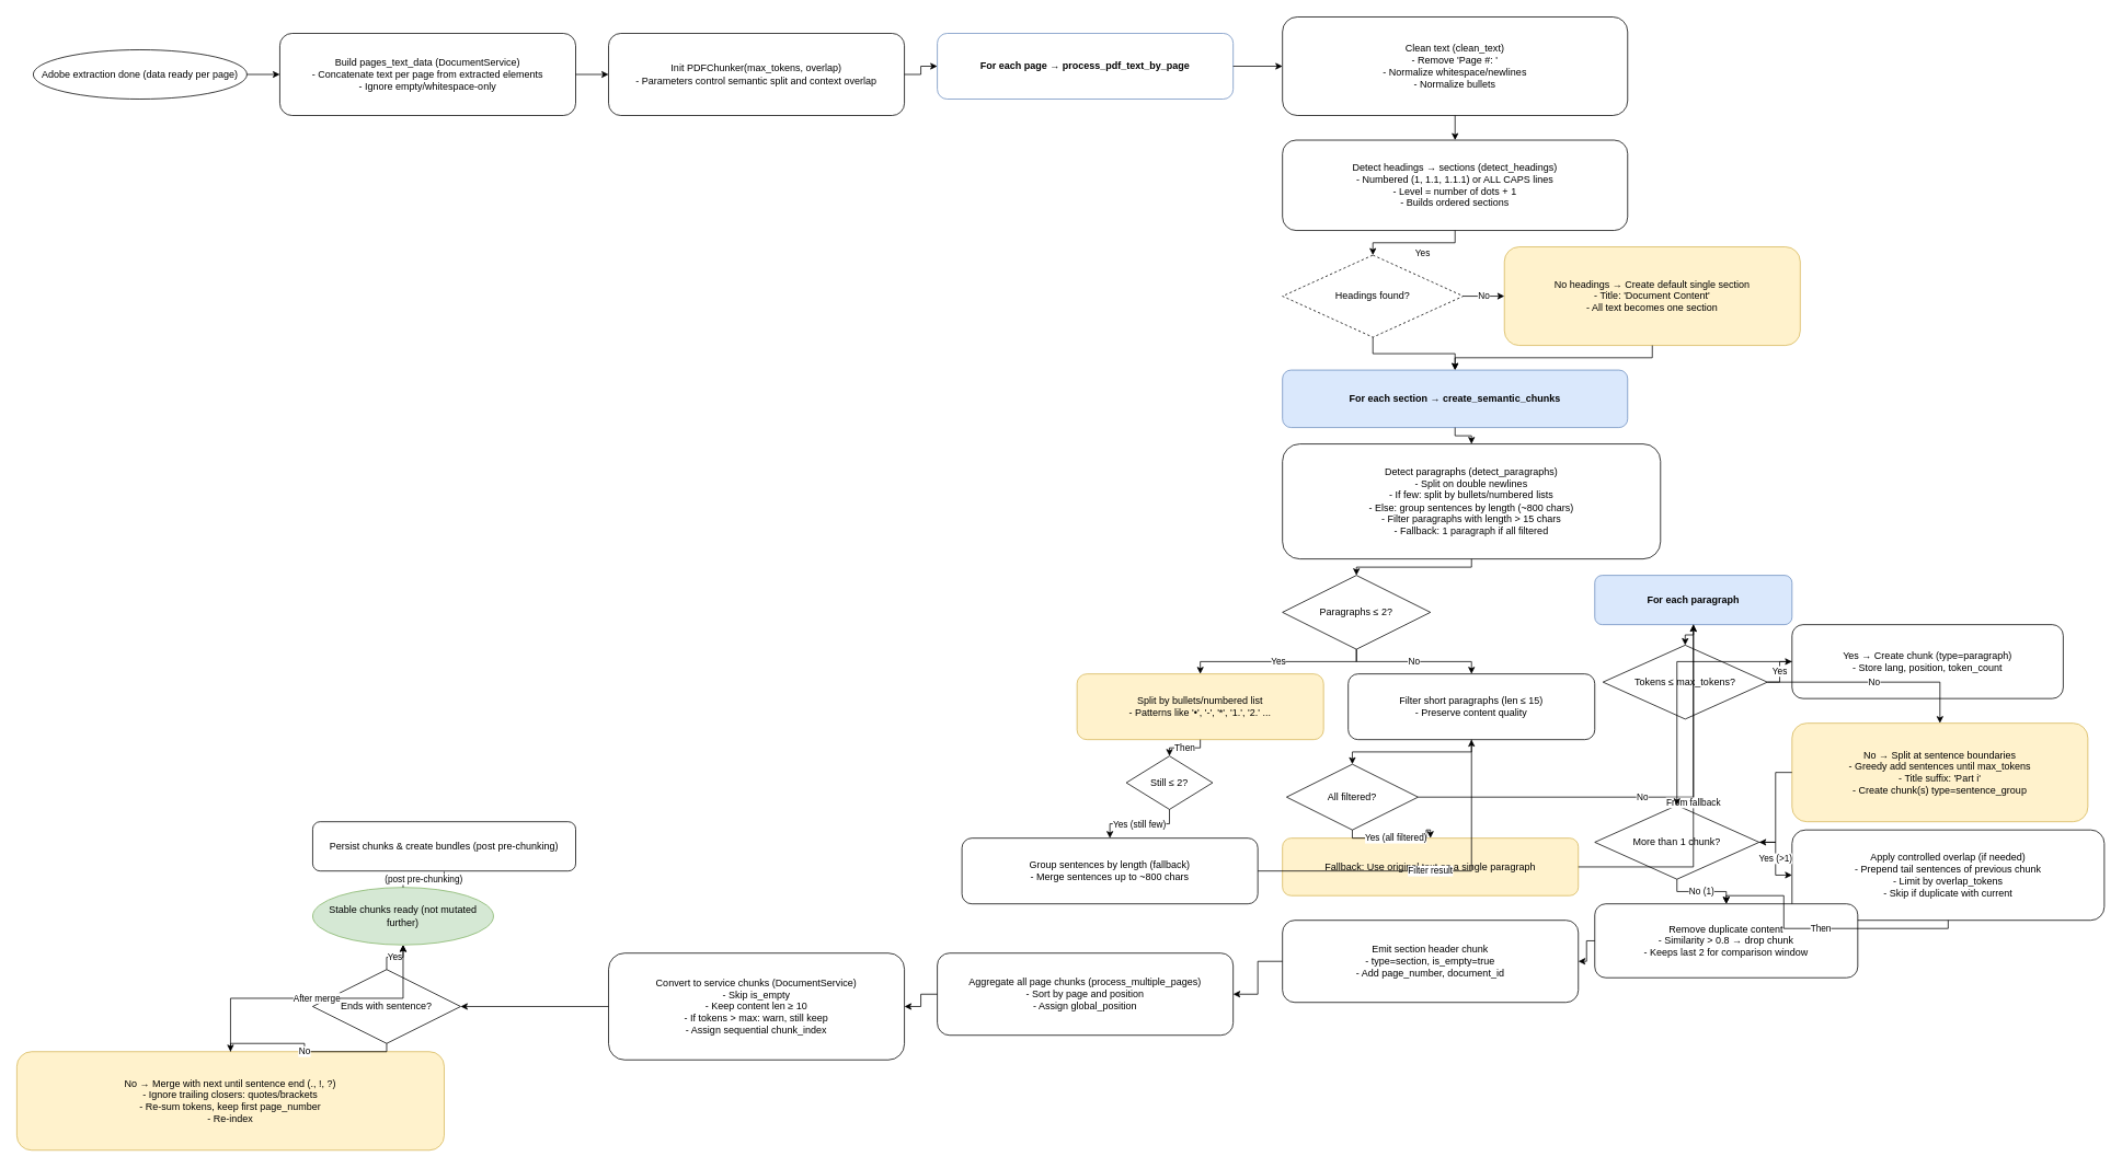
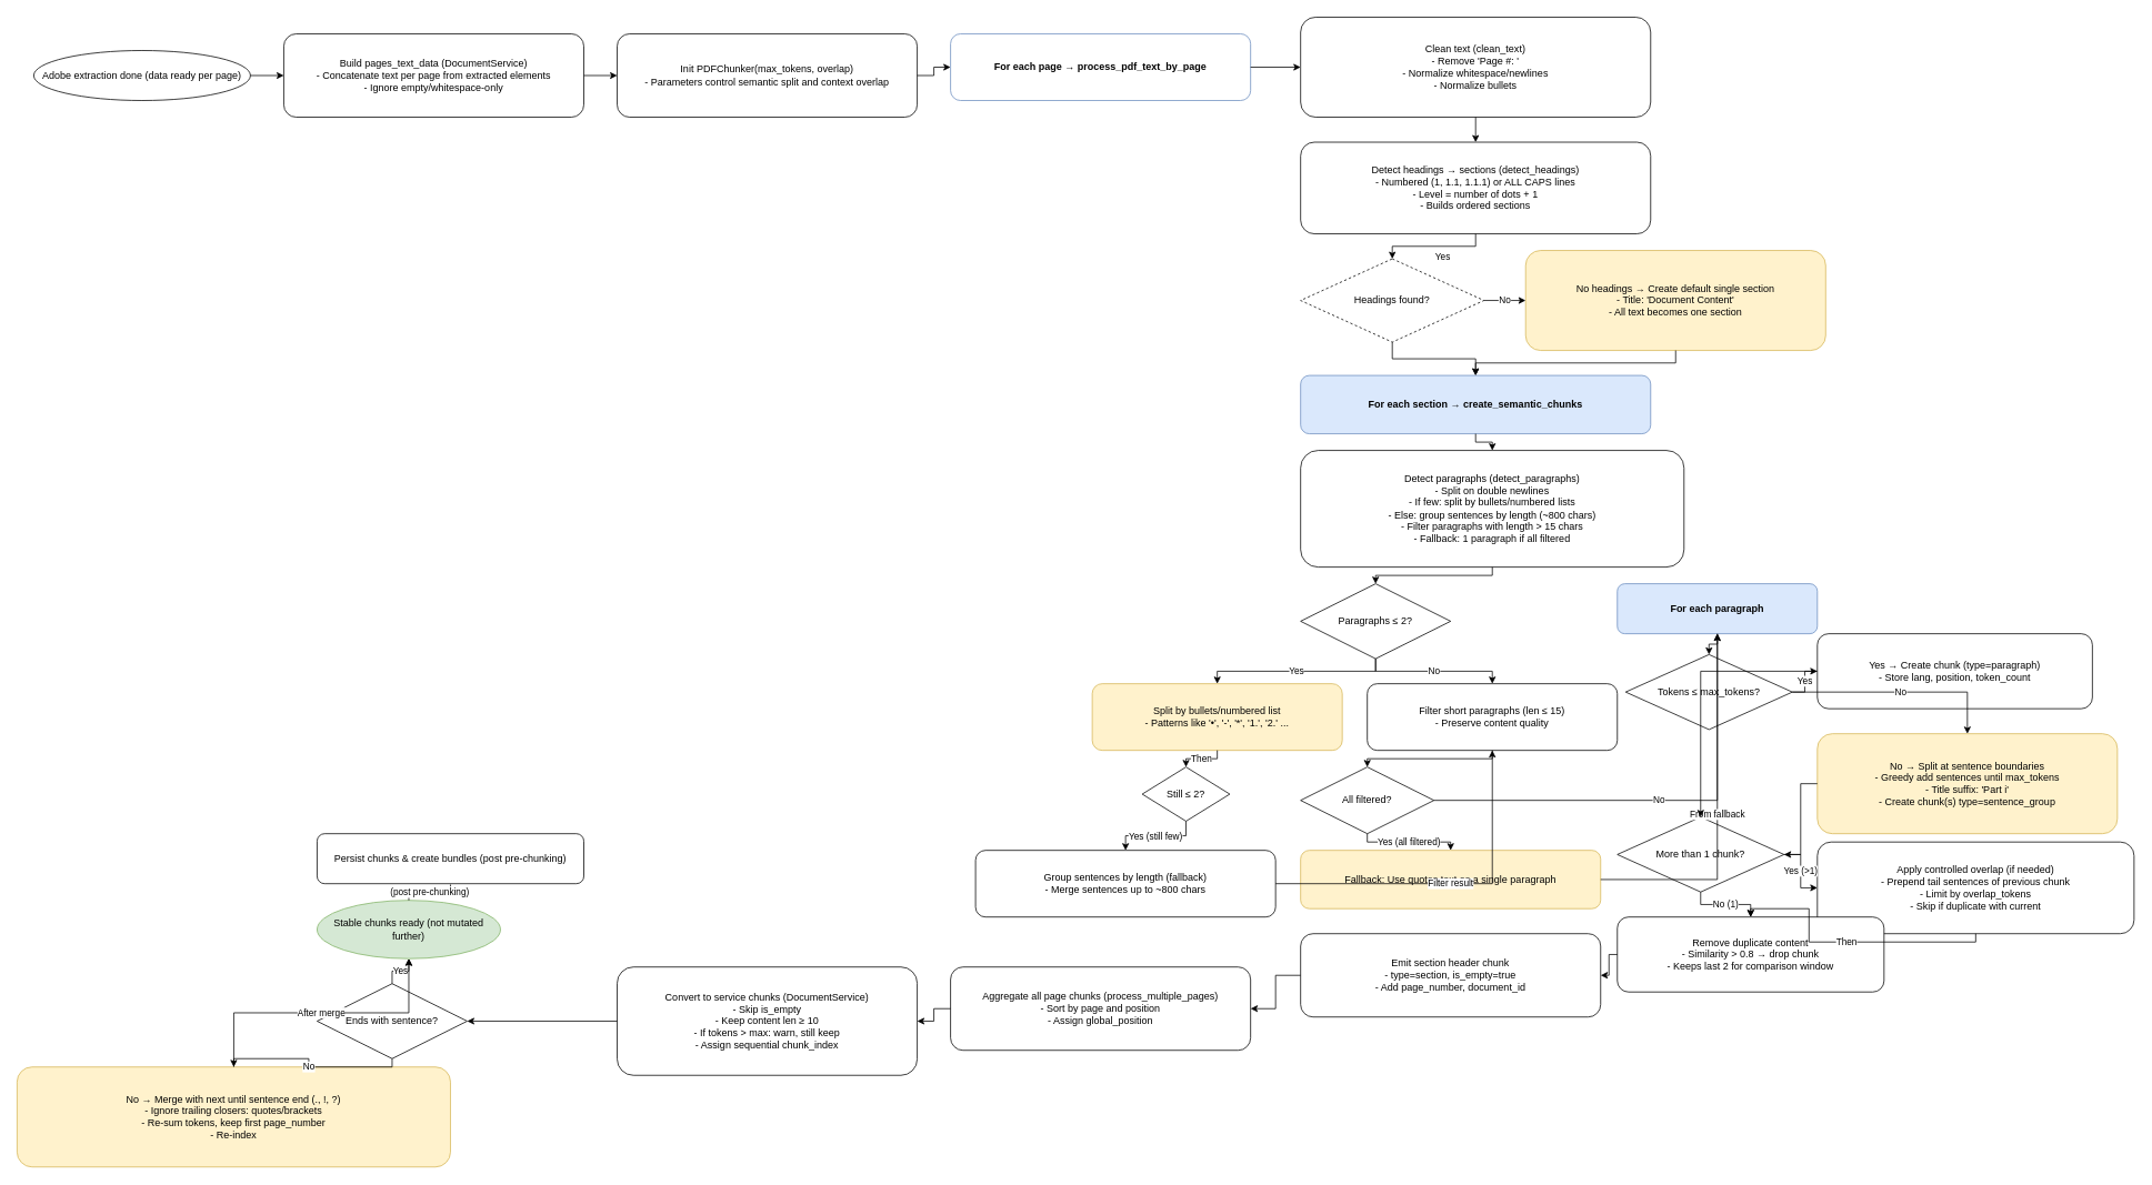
- <mxCell id="17" value="All filtered?" style="rhombus;whiteSpace=wrap;html=1;fontSize=12;" parent="1" vertex="1"><mxGeometry x="1565" y="930" width="160" height="80" as="geometry" /></mxCell>
+ <mxCell id="17" value="All filtered?" style="rhombus;whiteSpace=wrap;html=1;fontSize=12;" parent="1" vertex="1"><mxGeometry x="1560" y="920" width="160" height="80" as="geometry" /></mxCell>
- <mxCell id="18" value="Fallback: Use original text as a single paragraph" style="rounded=1;whiteSpace=wrap;html=1;fontSize=12;fillColor=#fff2cc;strokeColor=#d6b656;" parent="1" vertex="1"><mxGeometry x="1560" y="1020" width="360" height="70" as="geometry" /></mxCell>
+ <mxCell id="18" value="Fallback: Use quotes text as a single paragraph" style="rounded=1;whiteSpace=wrap;html=1;fontSize=12;fillColor=#fff2cc;strokeColor=#d6b656;" parent="1" vertex="1"><mxGeometry x="1560" y="1020" width="360" height="70" as="geometry" /></mxCell>
